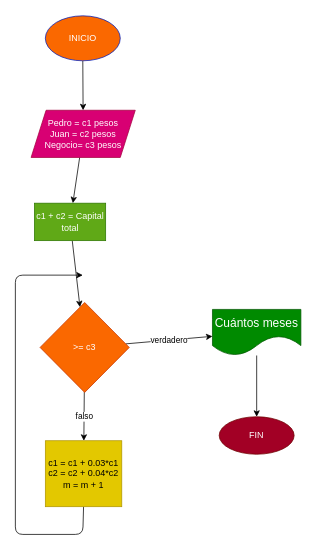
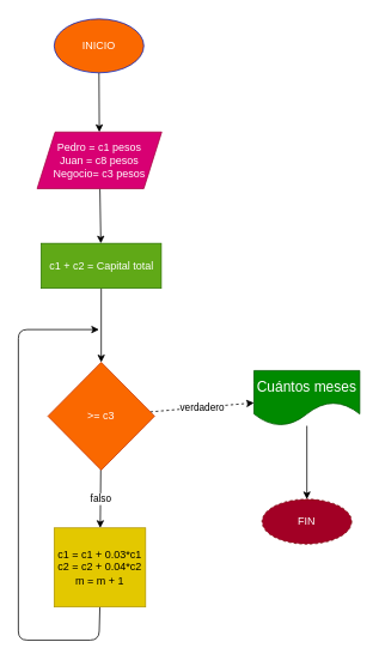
- <mxCell id="15" value="Pedro = c1 pesos&lt;br&gt;Juan = c2 pesos&lt;br&gt;Negocio= c3 pesos" style="shape=parallelogram;perimeter=parallelogramPerimeter;whiteSpace=wrap;html=1;fixedSize=1;fillColor=#d80073;strokeColor=#A50040;fontColor=#ffffff;" parent="1" vertex="1"><mxGeometry x="41" y="146" width="139" height="63" as="geometry" /></mxCell>
+ <mxCell id="15" value="Pedro = c1 pesos&lt;br&gt;Juan = c8 pesos&lt;br&gt;Negocio= c3 pesos" style="shape=parallelogram;perimeter=parallelogramPerimeter;whiteSpace=wrap;html=1;fixedSize=1;fillColor=#d80073;strokeColor=#A50040;fontColor=#ffffff;" parent="1" vertex="1"><mxGeometry x="41" y="146" width="139" height="63" as="geometry" /></mxCell>
- <mxCell id="5" value="c1 + c2 = Capital total" style="whiteSpace=wrap;html=1;fillColor=#60a917;fontColor=#ffffff;strokeColor=#2D7600;align=center;" parent="1" vertex="1"><mxGeometry x="45.5" y="270" width="95" height="50" as="geometry" /></mxCell>
+ <mxCell id="5" value="c1 + c2 = Capital total" style="whiteSpace=wrap;html=1;fillColor=#60a917;fontColor=#ffffff;strokeColor=#2D7600;align=center;" parent="1" vertex="1"><mxGeometry x="45.5" y="270" width="134" height="50" as="geometry" /></mxCell>
- <mxCell id="7" value="verdadero" style="edgeStyle=none;html=1;" parent="1" source="8" target="12" edge="1"><mxGeometry relative="1" as="geometry" /></mxCell>
+ <mxCell id="7" value="verdadero" style="edgeStyle=none;html=1;dashed=1;" parent="1" source="8" target="12" edge="1"><mxGeometry relative="1" as="geometry" /></mxCell>
- <mxCell id="13" value="FIN" style="ellipse;whiteSpace=wrap;html=1;fillColor=#a20025;strokeColor=#6F0000;fontColor=#ffffff;" parent="1" vertex="1"><mxGeometry x="292" y="555" width="100" height="50" as="geometry" /></mxCell>
+ <mxCell id="13" value="FIN" style="ellipse;whiteSpace=wrap;html=1;fillColor=#a20025;strokeColor=#6F0000;fontColor=#ffffff;dashed=1;" parent="1" vertex="1"><mxGeometry x="292" y="555" width="100" height="50" as="geometry" /></mxCell>
